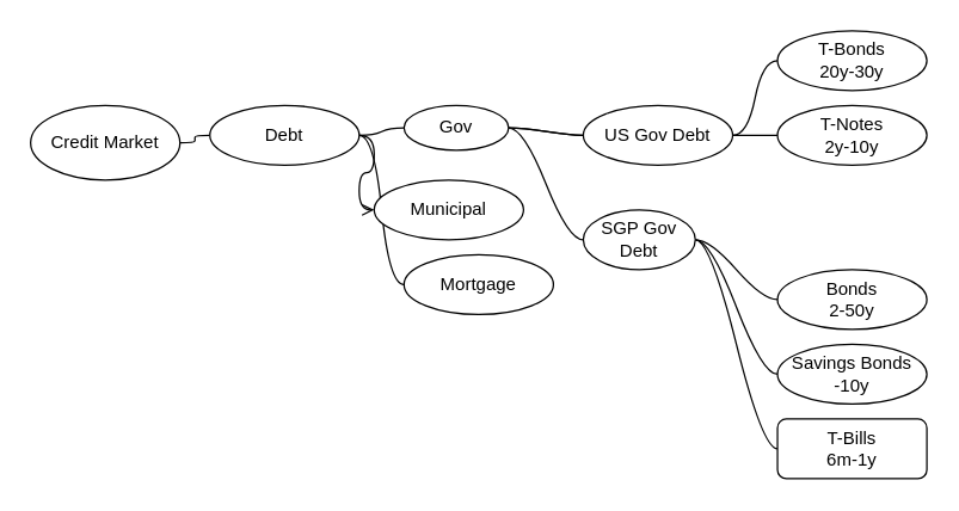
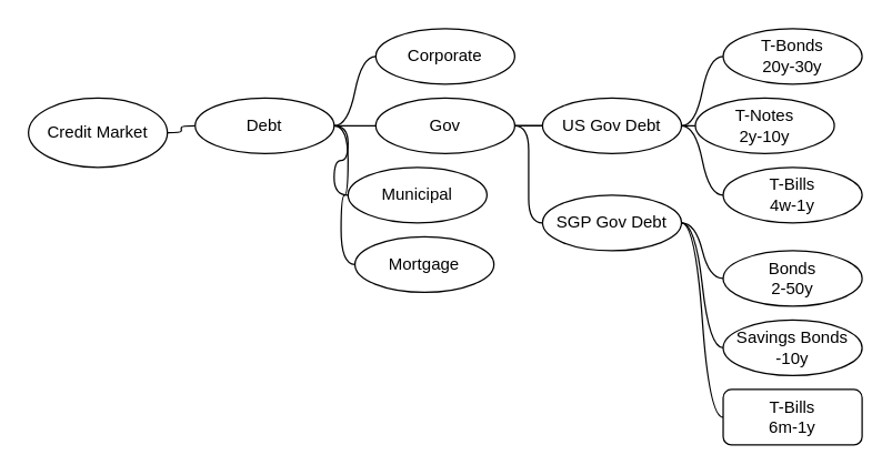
+ <mxCell id="21" value="Corporate" style="ellipse;whiteSpace=wrap;html=1;align=center;newEdgeStyle={&quot;edgeStyle&quot;:&quot;entityRelationEdgeStyle&quot;,&quot;startArrow&quot;:&quot;none&quot;,&quot;endArrow&quot;:&quot;none&quot;,&quot;segment&quot;:10,&quot;curved&quot;:1,&quot;sourcePerimeterSpacing&quot;:0,&quot;targetPerimeterSpacing&quot;:0};treeFolding=1;treeMoving=1;" vertex="1" parent="1"><mxGeometry x="270" y="20" width="100" height="40" as="geometry" /></mxCell>
+ <mxCell id="13" value="" style="edgeStyle=entityRelationEdgeStyle;rounded=0;orthogonalLoop=1;jettySize=auto;html=1;startArrow=none;endArrow=none;segment=10;curved=1;sourcePerimeterSpacing=0;targetPerimeterSpacing=0;" edge="1" parent="1" source="15" target="21"><mxGeometry relative="1" as="geometry" /></mxCell>
- <mxCell id="19" value="Gov" style="ellipse;whiteSpace=wrap;html=1;align=center;newEdgeStyle={&quot;edgeStyle&quot;:&quot;entityRelationEdgeStyle&quot;,&quot;startArrow&quot;:&quot;none&quot;,&quot;endArrow&quot;:&quot;none&quot;,&quot;segment&quot;:10,&quot;curved&quot;:1,&quot;sourcePerimeterSpacing&quot;:0,&quot;targetPerimeterSpacing&quot;:0};treeFolding=1;treeMoving=1;" vertex="1" parent="1"><mxGeometry x="270" y="70" width="70" height="30" as="geometry" /></mxCell>
+ <mxCell id="19" value="Gov" style="ellipse;whiteSpace=wrap;html=1;align=center;newEdgeStyle={&quot;edgeStyle&quot;:&quot;entityRelationEdgeStyle&quot;,&quot;startArrow&quot;:&quot;none&quot;,&quot;endArrow&quot;:&quot;none&quot;,&quot;segment&quot;:10,&quot;curved&quot;:1,&quot;sourcePerimeterSpacing&quot;:0,&quot;targetPerimeterSpacing&quot;:0};treeFolding=1;treeMoving=1;" vertex="1" parent="1"><mxGeometry x="270" y="70" width="100" height="40" as="geometry" /></mxCell>
- <mxCell id="6" value="T-Notes&lt;br&gt;2y-10y" style="ellipse;whiteSpace=wrap;html=1;align=center;newEdgeStyle={&quot;edgeStyle&quot;:&quot;entityRelationEdgeStyle&quot;,&quot;startArrow&quot;:&quot;none&quot;,&quot;endArrow&quot;:&quot;none&quot;,&quot;segment&quot;:10,&quot;curved&quot;:1,&quot;sourcePerimeterSpacing&quot;:0,&quot;targetPerimeterSpacing&quot;:0};treeFolding=1;treeMoving=1;" vertex="1" parent="1"><mxGeometry x="520" y="70" width="100" height="40" as="geometry" /></mxCell>
+ <mxCell id="6" value="T-Notes&lt;br&gt;2y-10y" style="ellipse;whiteSpace=wrap;html=1;align=center;newEdgeStyle={&quot;edgeStyle&quot;:&quot;entityRelationEdgeStyle&quot;,&quot;startArrow&quot;:&quot;none&quot;,&quot;endArrow&quot;:&quot;none&quot;,&quot;segment&quot;:10,&quot;curved&quot;:1,&quot;sourcePerimeterSpacing&quot;:0,&quot;targetPerimeterSpacing&quot;:0};treeFolding=1;treeMoving=1;" vertex="1" parent="1"><mxGeometry x="500" y="70" width="100" height="40" as="geometry" /></mxCell>
+ <mxCell id="4" style="edgeStyle=entityRelationEdgeStyle;rounded=0;orthogonalLoop=1;jettySize=auto;html=1;startArrow=none;endArrow=none;segment=10;curved=1;sourcePerimeterSpacing=0;targetPerimeterSpacing=0;entryX=0;entryY=0.5;entryDx=0;entryDy=0;" edge="1" parent="1" source="5" target="8"><mxGeometry relative="1" as="geometry" /></mxCell>
- <mxCell id="12" value="" style="edgeStyle=entityRelationEdgeStyle;rounded=0;orthogonalLoop=1;jettySize=auto;html=1;startArrow=none;endArrow=open;segment=10;curved=1;sourcePerimeterSpacing=0;targetPerimeterSpacing=0;" edge="1" parent="1" source="15" target="20"><mxGeometry relative="1" as="geometry" /></mxCell>
+ <mxCell id="12" value="" style="edgeStyle=entityRelationEdgeStyle;rounded=0;orthogonalLoop=1;jettySize=auto;html=1;startArrow=none;endArrow=none;segment=10;curved=1;sourcePerimeterSpacing=0;targetPerimeterSpacing=0;" edge="1" parent="1" source="15" target="20"><mxGeometry relative="1" as="geometry" /></mxCell>
+ <mxCell id="8" value="T-Bills&lt;br&gt;4w-1y" style="ellipse;whiteSpace=wrap;html=1;align=center;newEdgeStyle={&quot;edgeStyle&quot;:&quot;entityRelationEdgeStyle&quot;,&quot;startArrow&quot;:&quot;none&quot;,&quot;endArrow&quot;:&quot;none&quot;,&quot;segment&quot;:10,&quot;curved&quot;:1,&quot;sourcePerimeterSpacing&quot;:0,&quot;targetPerimeterSpacing&quot;:0};treeFolding=1;treeMoving=1;" vertex="1" parent="1"><mxGeometry x="520" y="120" width="100" height="40" as="geometry" /></mxCell>
- <mxCell id="26" value="SGP Gov Debt" style="ellipse;whiteSpace=wrap;html=1;align=center;newEdgeStyle={&quot;edgeStyle&quot;:&quot;entityRelationEdgeStyle&quot;,&quot;startArrow&quot;:&quot;none&quot;,&quot;endArrow&quot;:&quot;none&quot;,&quot;segment&quot;:10,&quot;curved&quot;:1,&quot;sourcePerimeterSpacing&quot;:0,&quot;targetPerimeterSpacing&quot;:0};treeFolding=1;treeMoving=1;" vertex="1" parent="1"><mxGeometry x="390" y="140" width="75" height="40" as="geometry" /></mxCell>
+ <mxCell id="26" value="SGP Gov Debt" style="ellipse;whiteSpace=wrap;html=1;align=center;newEdgeStyle={&quot;edgeStyle&quot;:&quot;entityRelationEdgeStyle&quot;,&quot;startArrow&quot;:&quot;none&quot;,&quot;endArrow&quot;:&quot;none&quot;,&quot;segment&quot;:10,&quot;curved&quot;:1,&quot;sourcePerimeterSpacing&quot;:0,&quot;targetPerimeterSpacing&quot;:0};treeFolding=1;treeMoving=1;" vertex="1" parent="1"><mxGeometry x="390" y="140" width="100" height="40" as="geometry" /></mxCell>
- <mxCell id="22" value="Mortgage" style="ellipse;whiteSpace=wrap;html=1;align=center;newEdgeStyle={&quot;edgeStyle&quot;:&quot;entityRelationEdgeStyle&quot;,&quot;startArrow&quot;:&quot;none&quot;,&quot;endArrow&quot;:&quot;none&quot;,&quot;segment&quot;:10,&quot;curved&quot;:1,&quot;sourcePerimeterSpacing&quot;:0,&quot;targetPerimeterSpacing&quot;:0};treeFolding=1;treeMoving=1;" vertex="1" parent="1"><mxGeometry x="270" y="170" width="100" height="40" as="geometry" /></mxCell>
+ <mxCell id="22" value="Mortgage" style="ellipse;whiteSpace=wrap;html=1;align=center;newEdgeStyle={&quot;edgeStyle&quot;:&quot;entityRelationEdgeStyle&quot;,&quot;startArrow&quot;:&quot;none&quot;,&quot;endArrow&quot;:&quot;none&quot;,&quot;segment&quot;:10,&quot;curved&quot;:1,&quot;sourcePerimeterSpacing&quot;:0,&quot;targetPerimeterSpacing&quot;:0};treeFolding=1;treeMoving=1;" vertex="1" parent="1"><mxGeometry x="255" y="170" width="100" height="40" as="geometry" /></mxCell>
